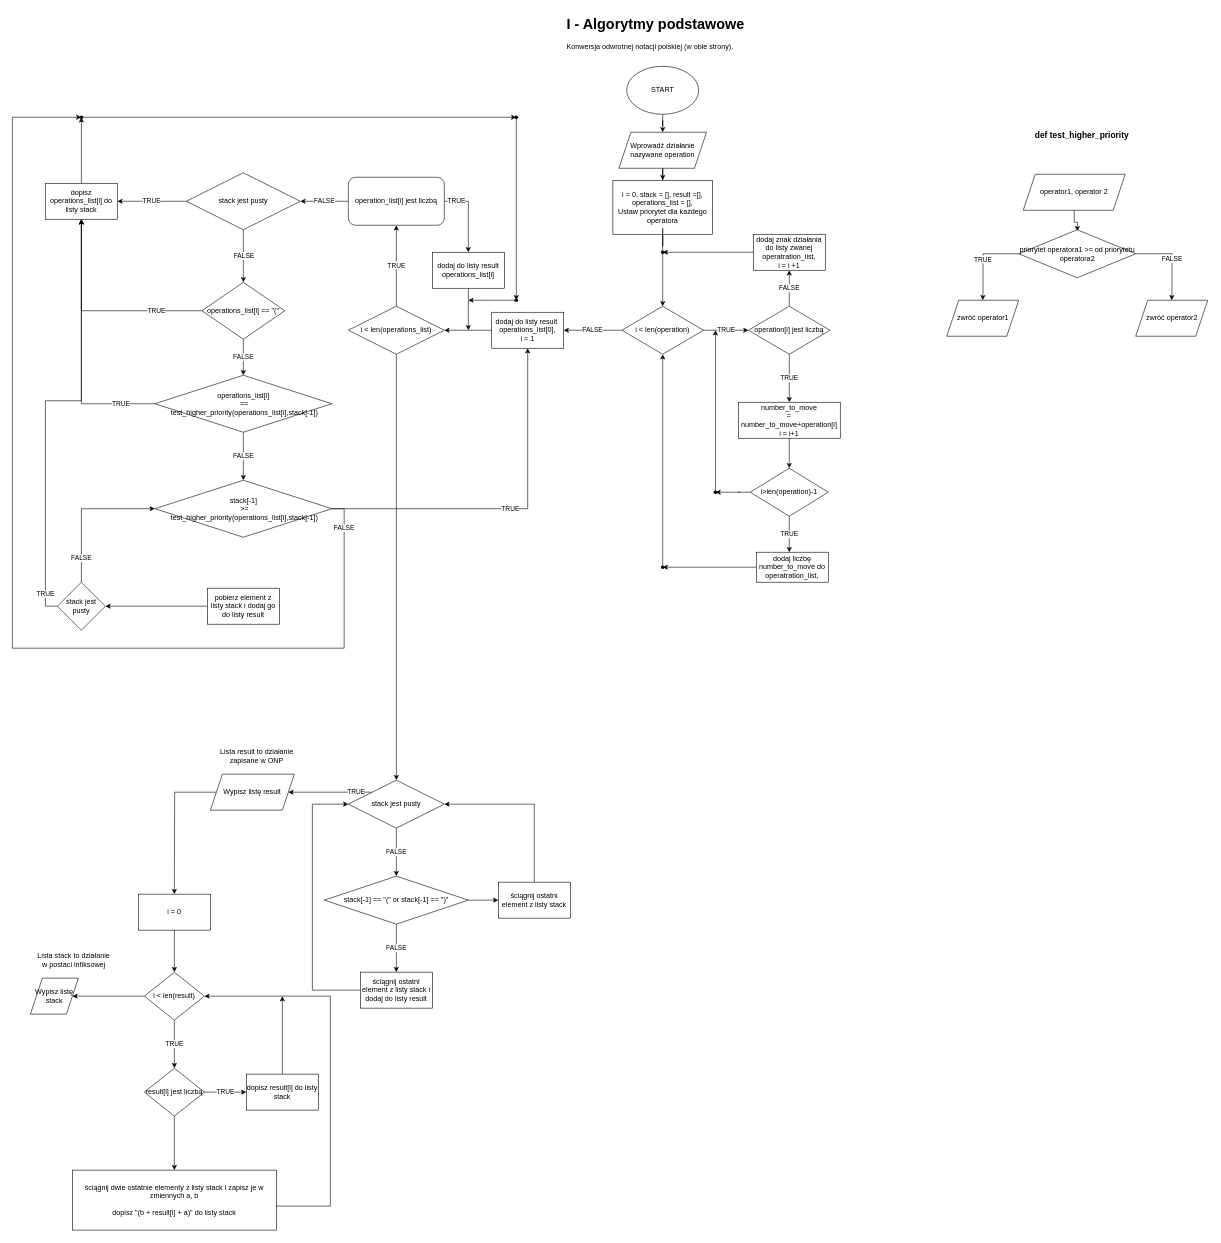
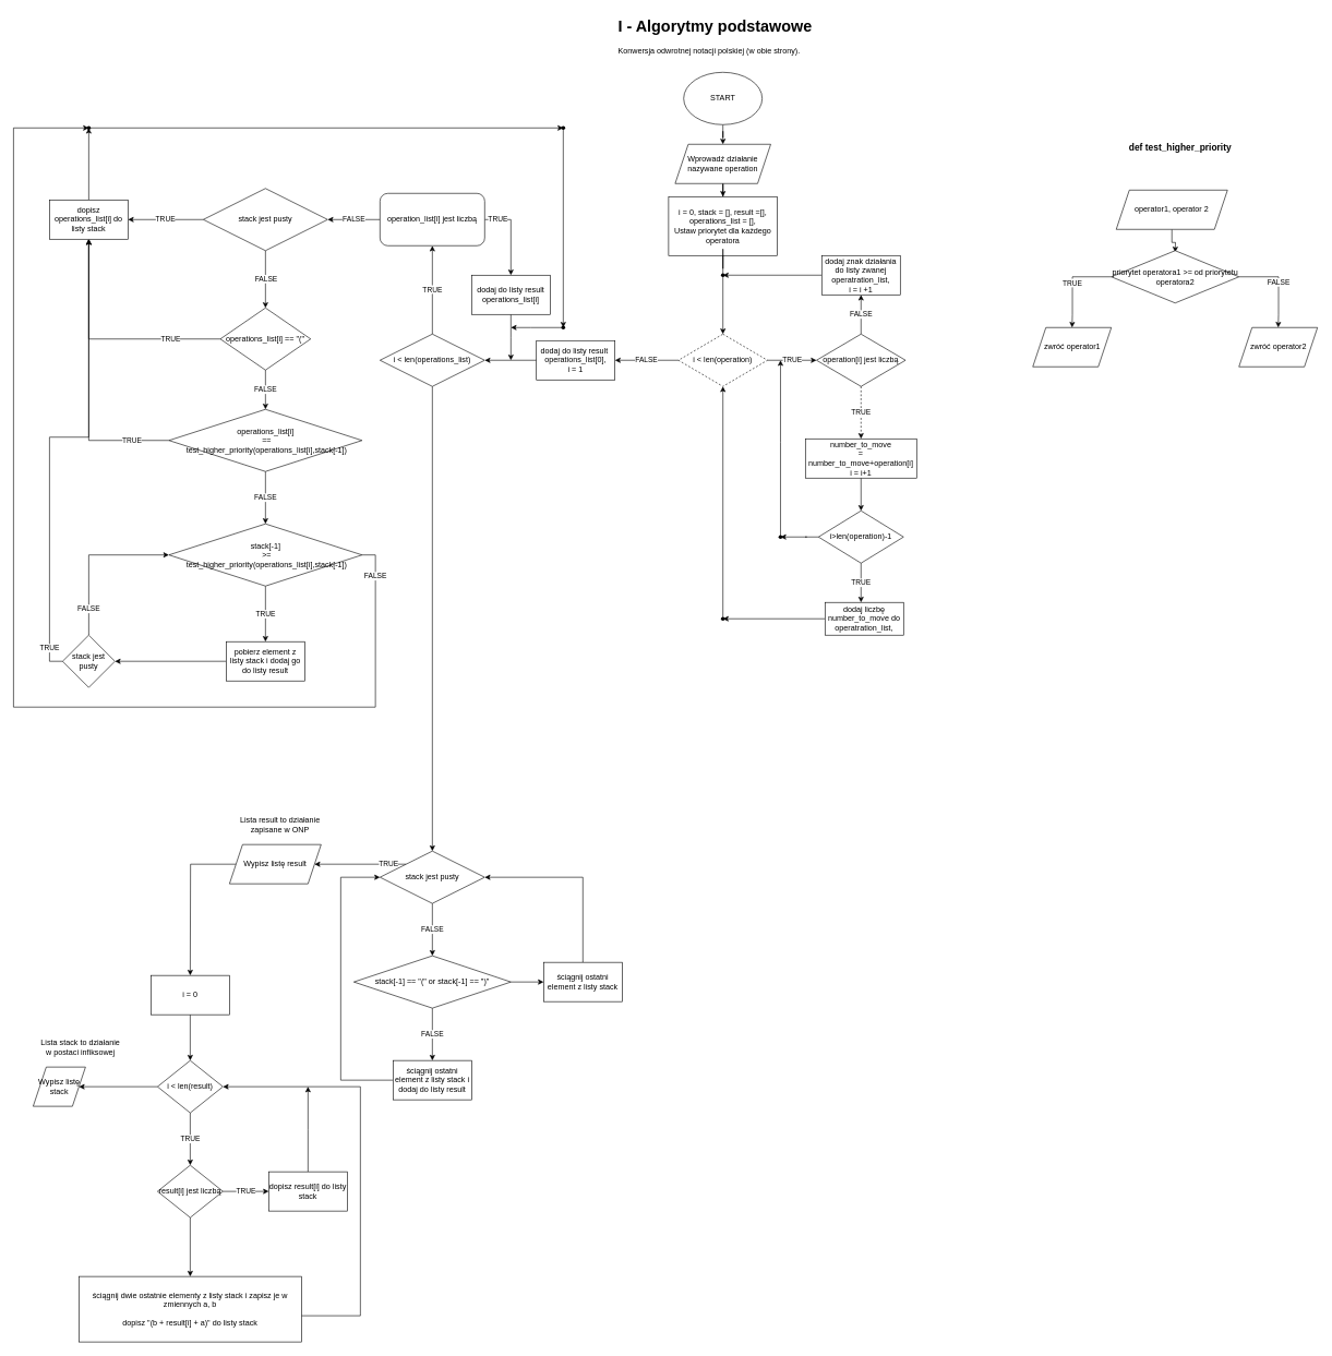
- <mxCell id="11" value="i &amp;lt; len(operation)" style="rhombus;whiteSpace=wrap;html=1;" vertex="1" parent="1"><mxGeometry x="1036" y="510" width="136" height="80" as="geometry" /></mxCell>
+ <mxCell id="11" value="i &amp;lt; len(operation)" style="rhombus;whiteSpace=wrap;html=1;dashed=1;" vertex="1" parent="1"><mxGeometry x="1036" y="510" width="136" height="80" as="geometry" /></mxCell>
- <mxCell id="13" value="TRUE" style="edgeStyle=orthogonalEdgeStyle;rounded=0;orthogonalLoop=1;jettySize=auto;html=1;" edge="1" parent="1" source="14" target="18"><mxGeometry relative="1" as="geometry" /></mxCell>
+ <mxCell id="13" value="TRUE" style="edgeStyle=orthogonalEdgeStyle;rounded=0;orthogonalLoop=1;jettySize=auto;html=1;dashed=1;" edge="1" parent="1" source="14" target="18"><mxGeometry relative="1" as="geometry" /></mxCell>
- <mxCell id="52" value="TRUE" style="edgeStyle=orthogonalEdgeStyle;rounded=0;orthogonalLoop=1;jettySize=auto;html=1;" edge="1" parent="1" source="54" target="32"><mxGeometry relative="1" as="geometry"><mxPoint x="405" y="975" as="targetPoint" /></mxGeometry></mxCell>
+ <mxCell id="52" value="TRUE" style="edgeStyle=orthogonalEdgeStyle;rounded=0;orthogonalLoop=1;jettySize=auto;html=1;entryX=0.5;entryY=0;entryDx=0;entryDy=0;" edge="1" parent="1" source="54" target="62"><mxGeometry relative="1" as="geometry"><mxPoint x="405" y="975" as="targetPoint" /></mxGeometry></mxCell>
